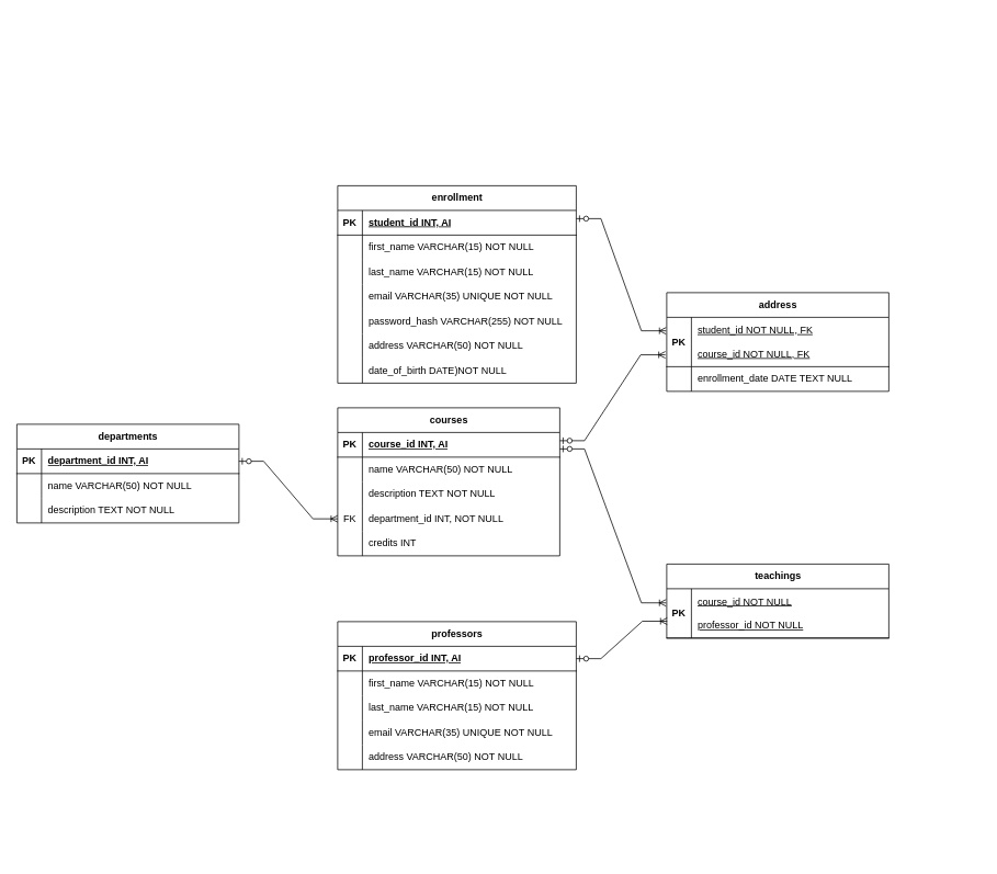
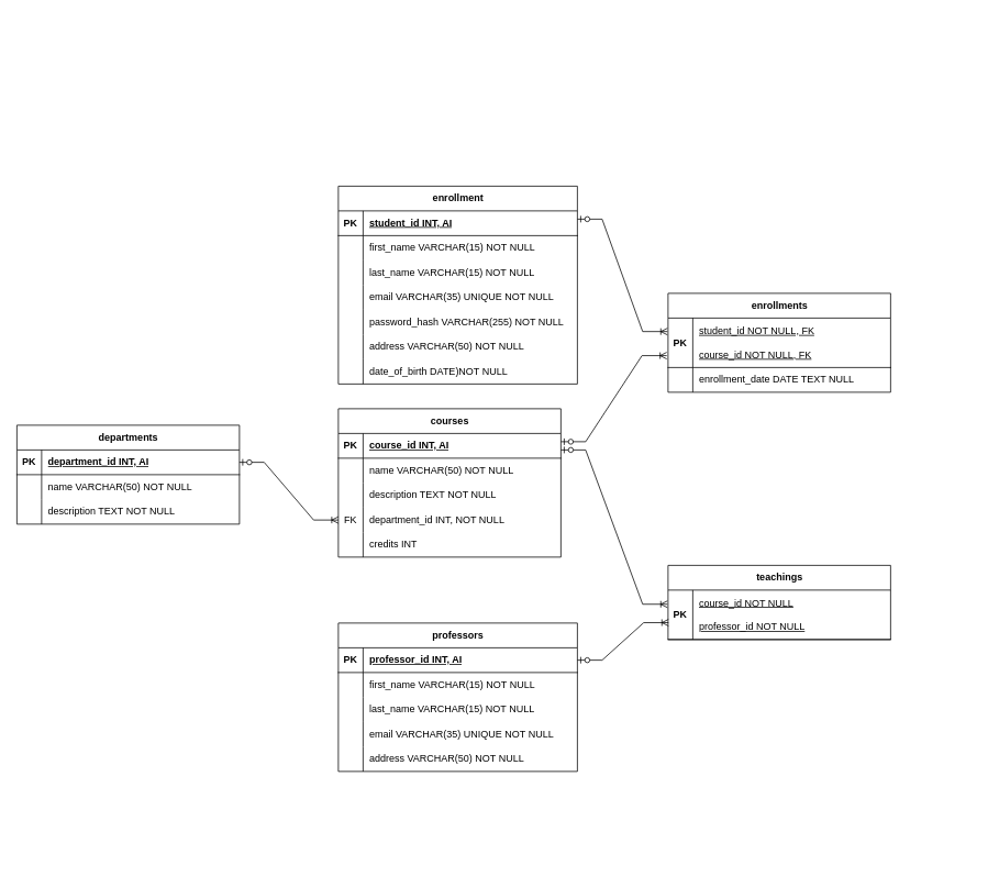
- <mxCell id="56" value="address" style="shape=table;startSize=30;container=1;collapsible=1;childLayout=tableLayout;fixedRows=1;rowLines=0;fontStyle=1;align=center;resizeLast=1;html=1;" parent="1" vertex="1"><mxGeometry x="810" y="355" width="270" height="120" as="geometry" /></mxCell>
+ <mxCell id="56" value="enrollments" style="shape=table;startSize=30;container=1;collapsible=1;childLayout=tableLayout;fixedRows=1;rowLines=0;fontStyle=1;align=center;resizeLast=1;html=1;" parent="1" vertex="1"><mxGeometry x="810" y="355" width="270" height="120" as="geometry" /></mxCell>
